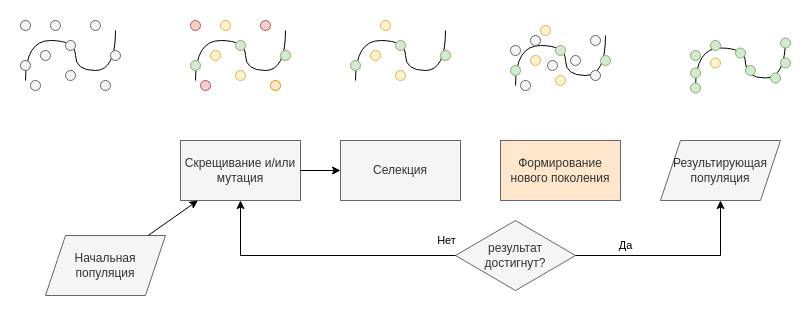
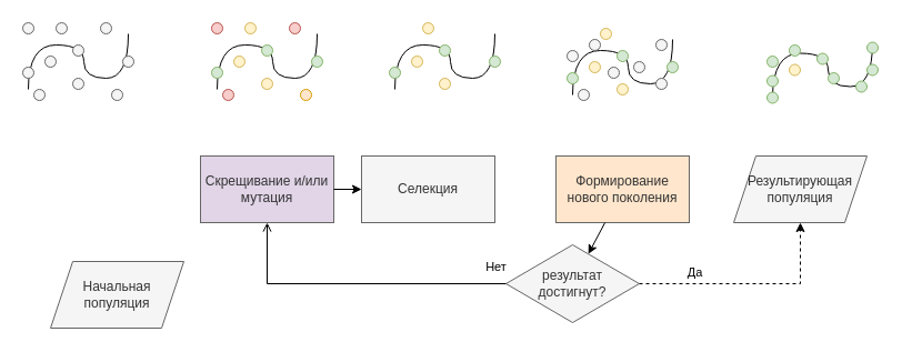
- <mxCell id="3" value="Скрещивание и/или мутация" style="rounded=0;whiteSpace=wrap;html=1;fillColor=#f5f5f5;fontColor=#333333;strokeColor=#666666;" vertex="1" parent="1"><mxGeometry x="180" y="140" width="120" height="60" as="geometry" /></mxCell>
+ <mxCell id="3" value="Скрещивание и/или мутация" style="rounded=0;whiteSpace=wrap;html=1;fillColor=#e1d5e7;fontColor=#333333;strokeColor=#666666;" vertex="1" parent="1"><mxGeometry x="180" y="140" width="120" height="60" as="geometry" /></mxCell>
- <mxCell id="4" value="Селекция" style="rounded=0;whiteSpace=wrap;html=1;fillColor=#f5f5f5;fontColor=#333333;strokeColor=#666666;" vertex="1" parent="1"><mxGeometry x="340" y="140" width="120" height="60" as="geometry" /></mxCell>
+ <mxCell id="4" value="Селекция" style="rounded=0;whiteSpace=wrap;html=1;fillColor=#f5f5f5;fontColor=#333333;strokeColor=#666666;" vertex="1" parent="1"><mxGeometry x="325" y="140" width="120" height="60" as="geometry" /></mxCell>
- <mxCell id="66" value="Нет" style="endArrow=classic;html=1;rounded=0;exitX=0;exitY=0.5;exitDx=0;exitDy=0;entryX=0.5;entryY=1;entryDx=0;entryDy=0;" edge="1" parent="1" source="6" target="3"><mxGeometry x="-0.936" y="-15" width="50" height="50" relative="1" as="geometry"><mxPoint x="420" y="300" as="sourcePoint" /><mxPoint x="470" y="250" as="targetPoint" /><Array as="points"><mxPoint x="240" y="255" /></Array><mxPoint as="offset" /></mxGeometry></mxCell>
+ <mxCell id="66" value="Нет" style="endArrow=open;html=1;rounded=0;exitX=0;exitY=0.5;exitDx=0;exitDy=0;entryX=0.5;entryY=1;entryDx=0;entryDy=0;" edge="1" parent="1" source="6" target="3"><mxGeometry x="-0.936" y="-15" width="50" height="50" relative="1" as="geometry"><mxPoint x="420" y="300" as="sourcePoint" /><mxPoint x="470" y="250" as="targetPoint" /><Array as="points"><mxPoint x="240" y="255" /></Array><mxPoint as="offset" /></mxGeometry></mxCell>
+ <mxCell id="9" value="" style="endArrow=classic;html=1;rounded=0;" edge="1" parent="1" source="5" target="6"><mxGeometry width="50" height="50" relative="1" as="geometry"><mxPoint x="620" y="290" as="sourcePoint" /><mxPoint x="670" y="240" as="targetPoint" /></mxGeometry></mxCell>
- <mxCell id="7" value="" style="endArrow=classic;html=1;rounded=0;" edge="1" parent="1" source="2" target="3"><mxGeometry width="50" height="50" relative="1" as="geometry"><mxPoint x="160" y="280" as="sourcePoint" /><mxPoint x="210" y="230" as="targetPoint" /></mxGeometry></mxCell>
- <mxCell id="10" value="Да" style="endArrow=classic;html=1;rounded=0;exitX=1;exitY=0.5;exitDx=0;exitDy=0;entryX=0.5;entryY=1;entryDx=0;entryDy=0;" edge="1" parent="1" source="6" target="11"><mxGeometry x="-0.5" y="10" width="50" height="50" relative="1" as="geometry"><mxPoint x="790" y="220" as="sourcePoint" /><mxPoint x="810" y="170" as="targetPoint" /><Array as="points"><mxPoint x="720" y="255" /></Array><mxPoint as="offset" /></mxGeometry></mxCell>
+ <mxCell id="10" value="Да" style="endArrow=classic;html=1;rounded=0;exitX=1;exitY=0.5;exitDx=0;exitDy=0;entryX=0.5;entryY=1;entryDx=0;entryDy=0;dashed=1;" edge="1" parent="1" source="6" target="11"><mxGeometry x="-0.5" y="10" width="50" height="50" relative="1" as="geometry"><mxPoint x="790" y="220" as="sourcePoint" /><mxPoint x="810" y="170" as="targetPoint" /><Array as="points"><mxPoint x="720" y="255" /></Array><mxPoint as="offset" /></mxGeometry></mxCell>
